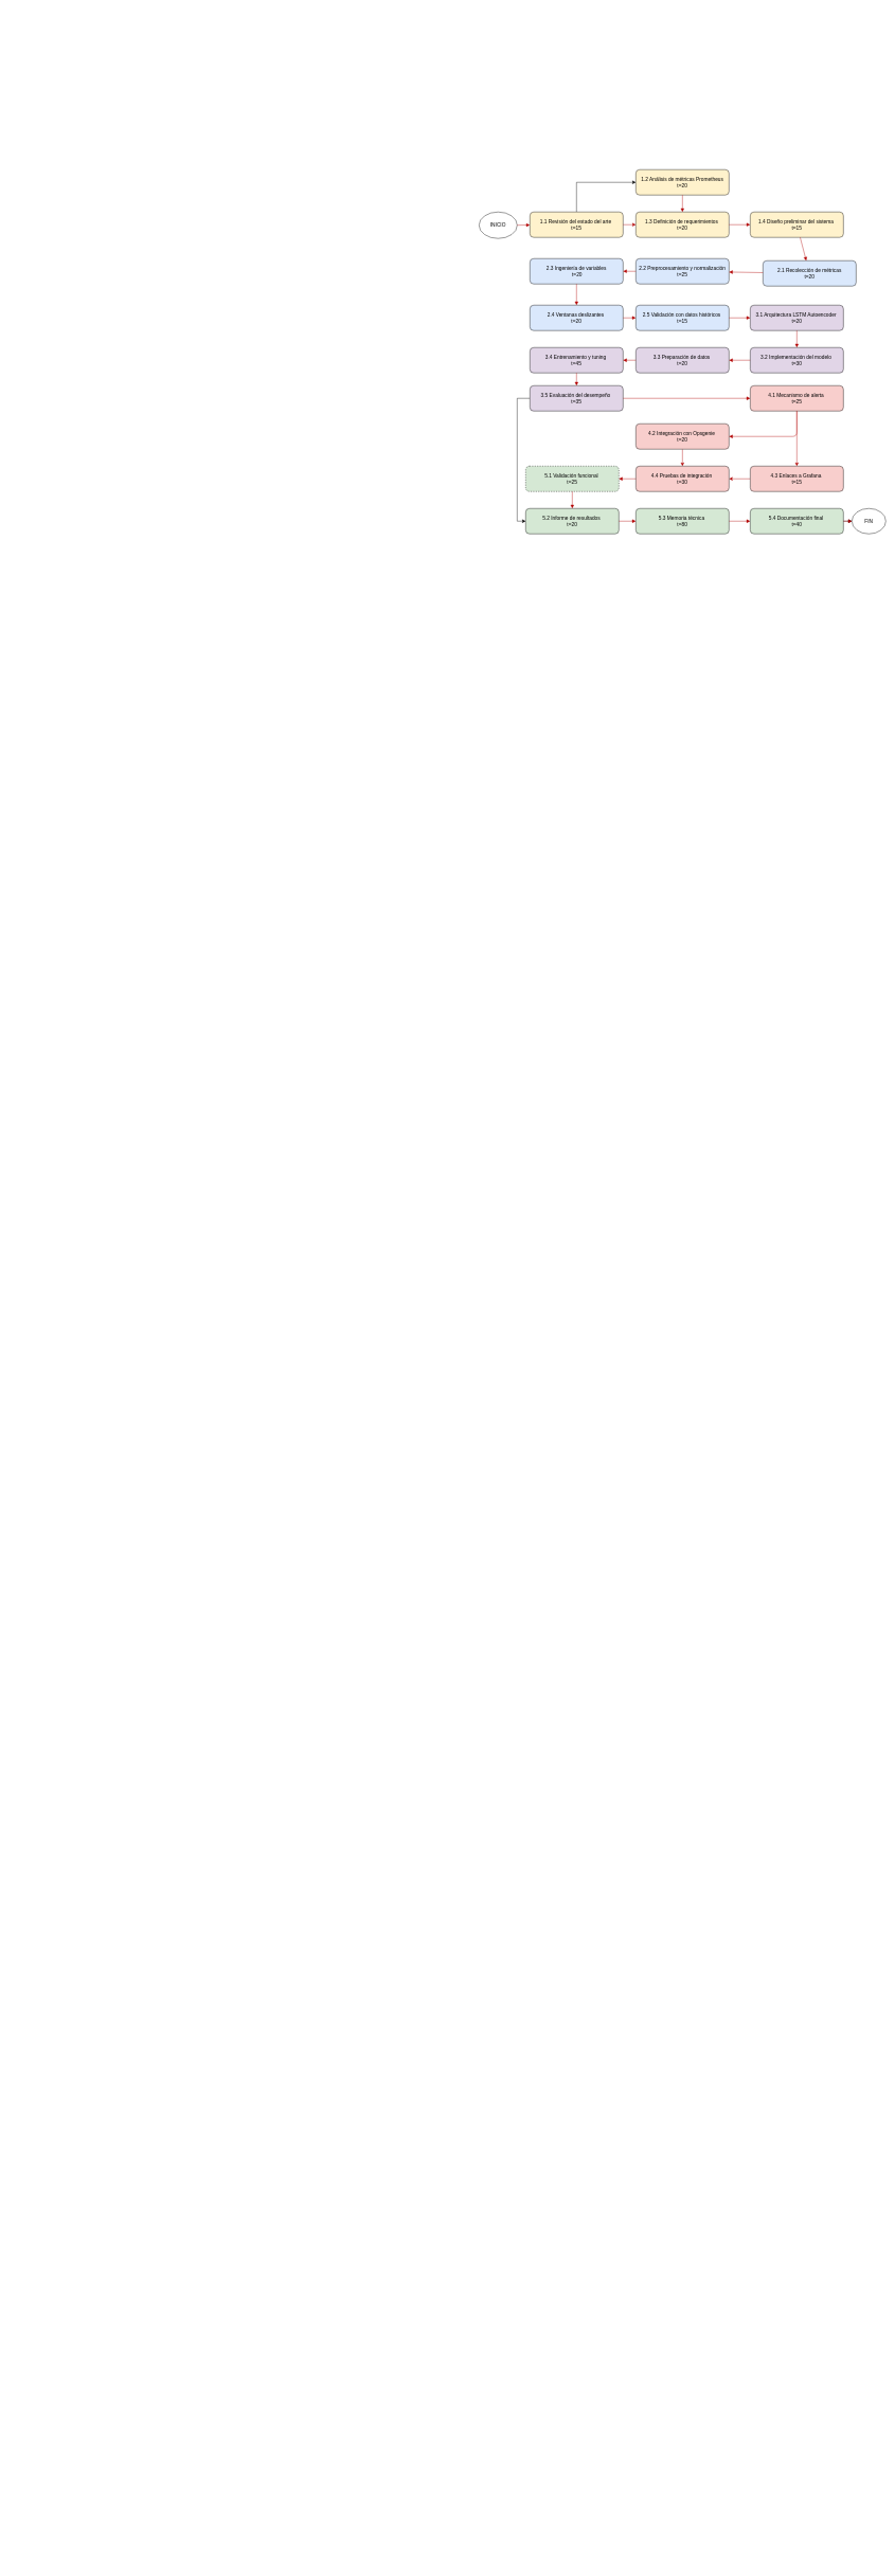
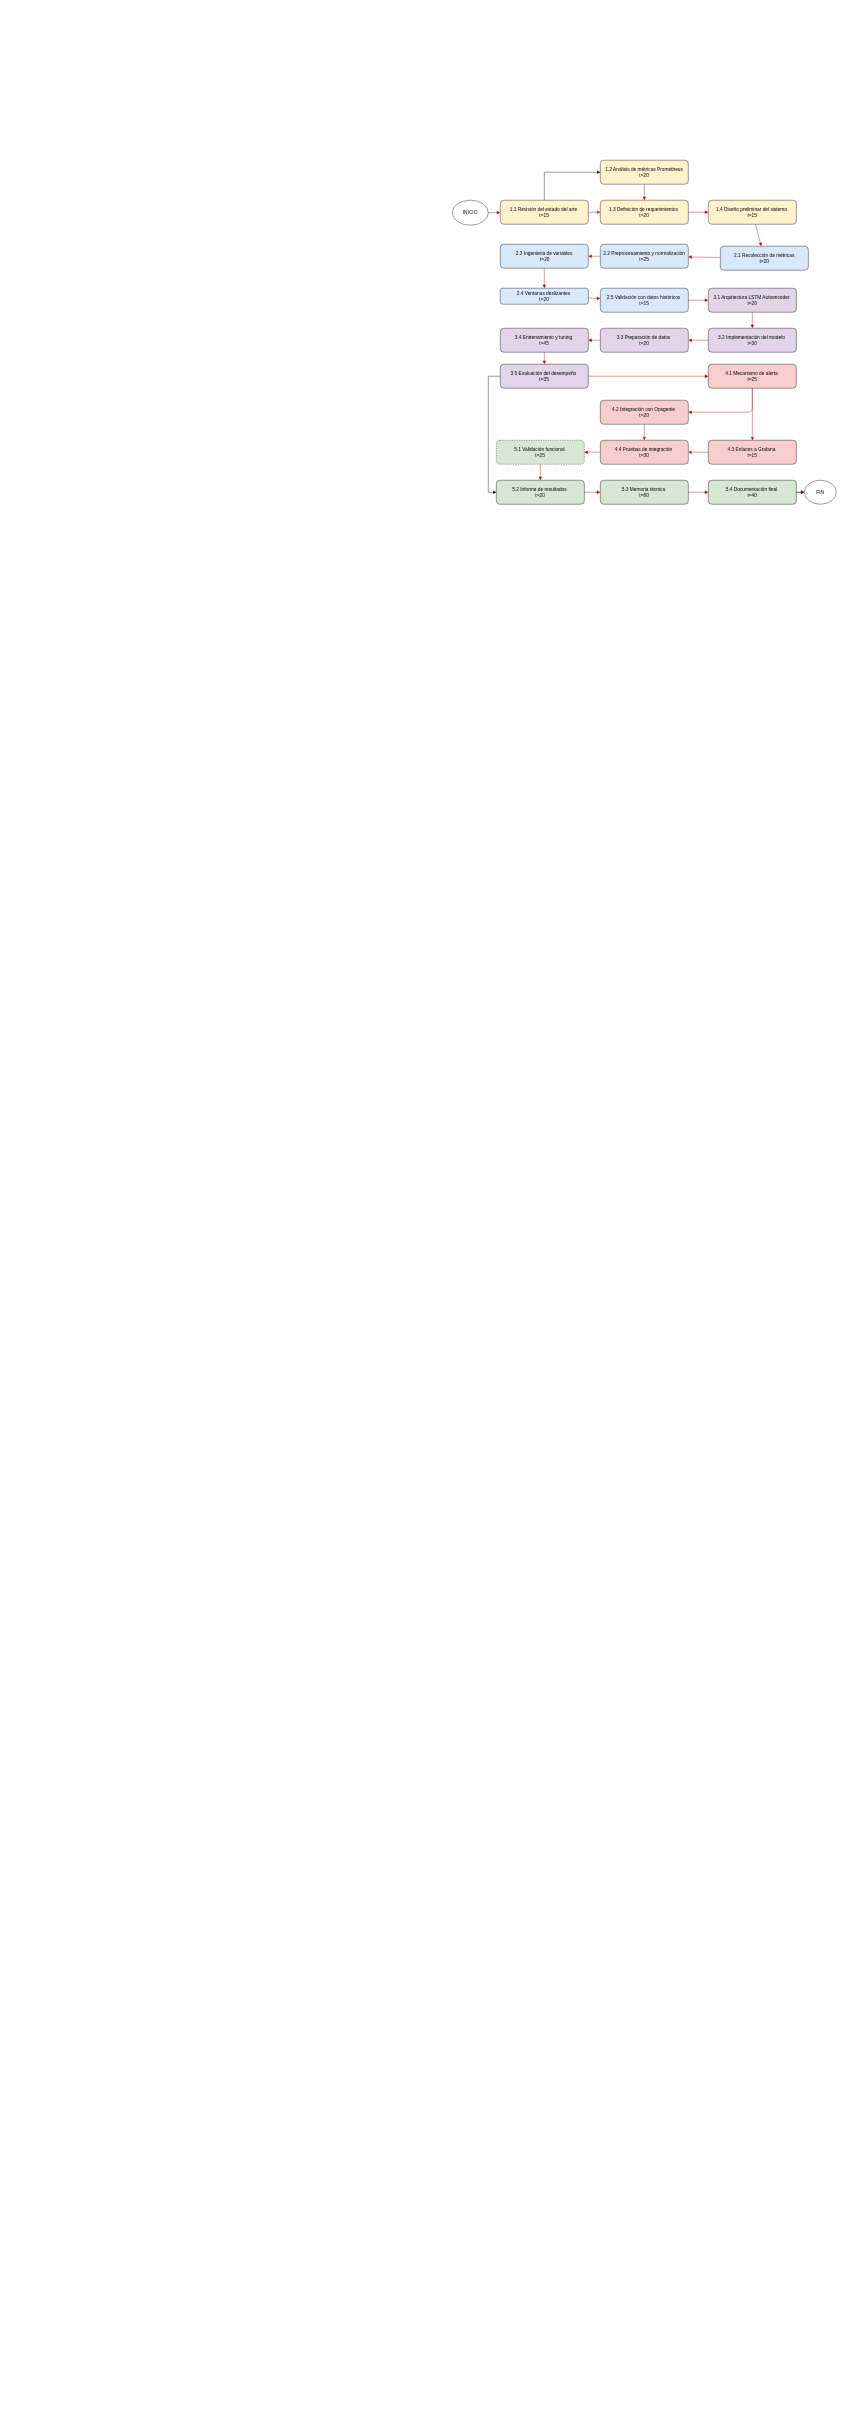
- <mxCell id="14" value="2.4 Ventanas deslizantes&amp;nbsp;&lt;div&gt;t=20&lt;/div&gt;" style="rounded=1;fillColor=#dae8fc;whiteSpace=wrap;html=1;" vertex="1" parent="1"><mxGeometry x="1250" y="720" width="220" height="60" as="geometry" /></mxCell>
+ <mxCell id="14" value="2.4 Ventanas deslizantes&amp;nbsp;&lt;div&gt;t=20&lt;/div&gt;" style="rounded=1;fillColor=#dae8fc;whiteSpace=wrap;html=1;" vertex="1" parent="1"><mxGeometry x="1250" y="720" width="220" height="40" as="geometry" /></mxCell>
